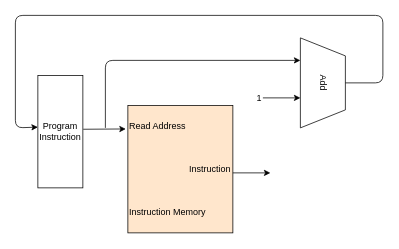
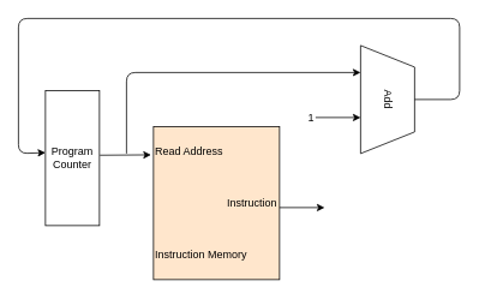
- <mxCell id="2" value="Program Instruction" style="rounded=0;whiteSpace=wrap;html=1;" vertex="1" parent="1"><mxGeometry x="50" y="100" width="60" height="150" as="geometry" /></mxCell>
+ <mxCell id="2" value="Program Counter" style="rounded=0;whiteSpace=wrap;html=1;" vertex="1" parent="1"><mxGeometry x="50" y="100" width="60" height="150" as="geometry" /></mxCell>
